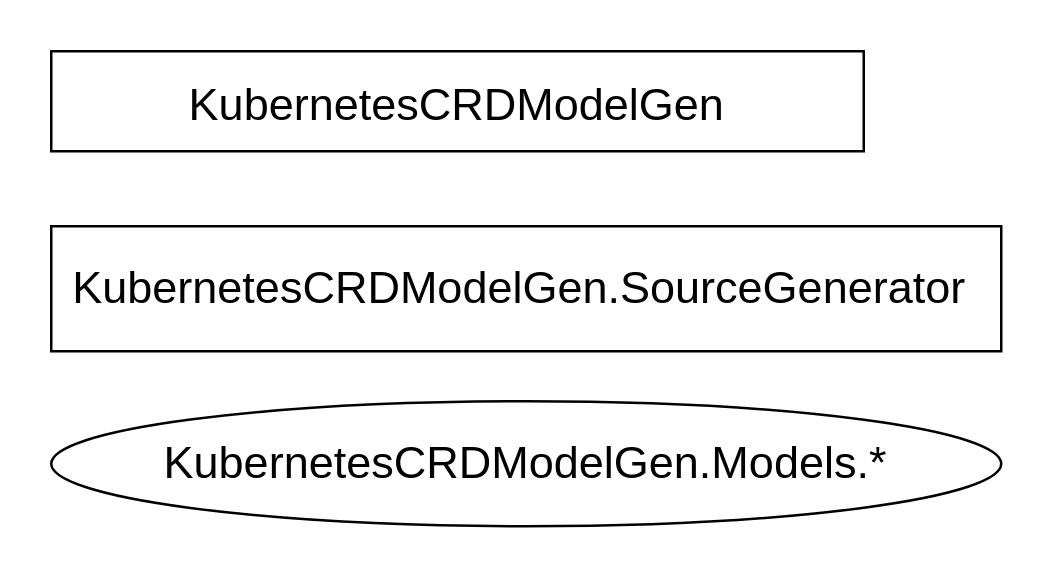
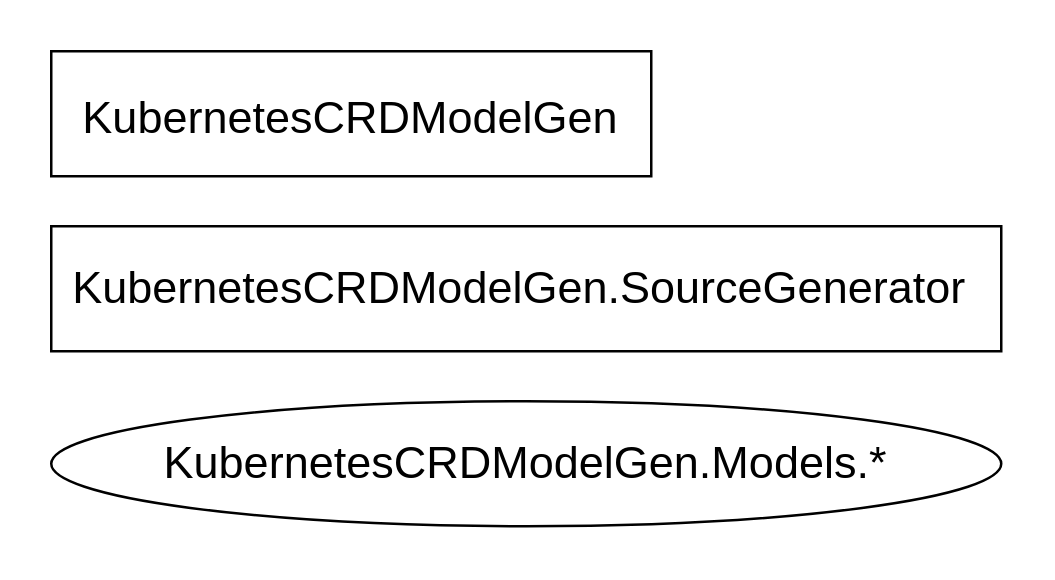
- <mxCell id="2" value="&lt;h1&gt;&lt;span style=&quot;font-weight: normal;&quot; class=&quot;title&quot;&gt;&lt;font style=&quot;font-size: 18px;&quot;&gt;KubernetesCRDModelGen&lt;/font&gt;&lt;/span&gt;&lt;/h1&gt;" style="rounded=0;whiteSpace=wrap;html=1;" vertex="1" parent="1"><mxGeometry x="20" y="20" width="325" height="40" as="geometry" /></mxCell>
+ <mxCell id="2" value="&lt;h1&gt;&lt;span style=&quot;font-weight: normal;&quot; class=&quot;title&quot;&gt;&lt;font style=&quot;font-size: 18px;&quot;&gt;KubernetesCRDModelGen&lt;/font&gt;&lt;/span&gt;&lt;/h1&gt;" style="rounded=0;whiteSpace=wrap;html=1;" vertex="1" parent="1"><mxGeometry x="20" y="20" width="240" height="50" as="geometry" /></mxCell>
